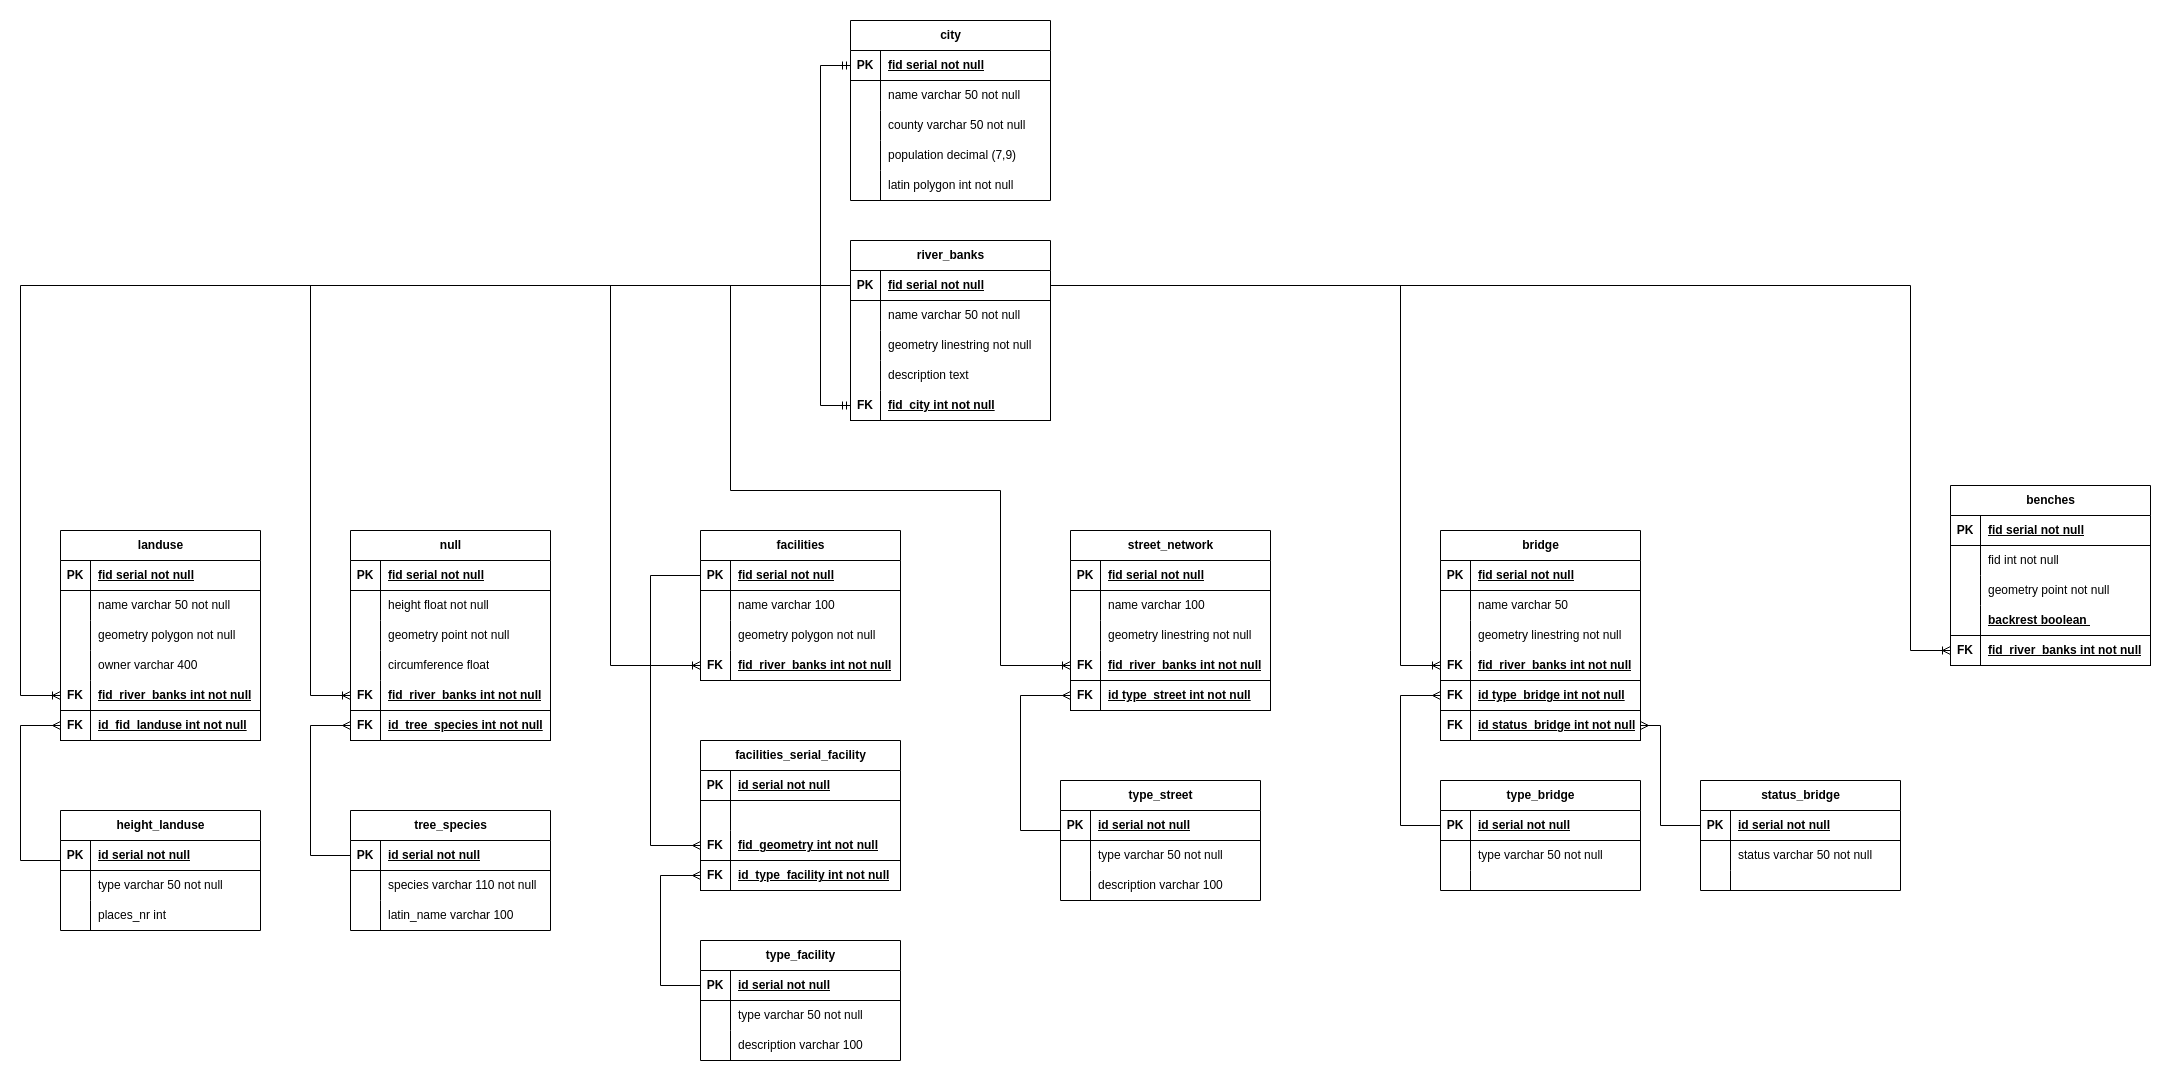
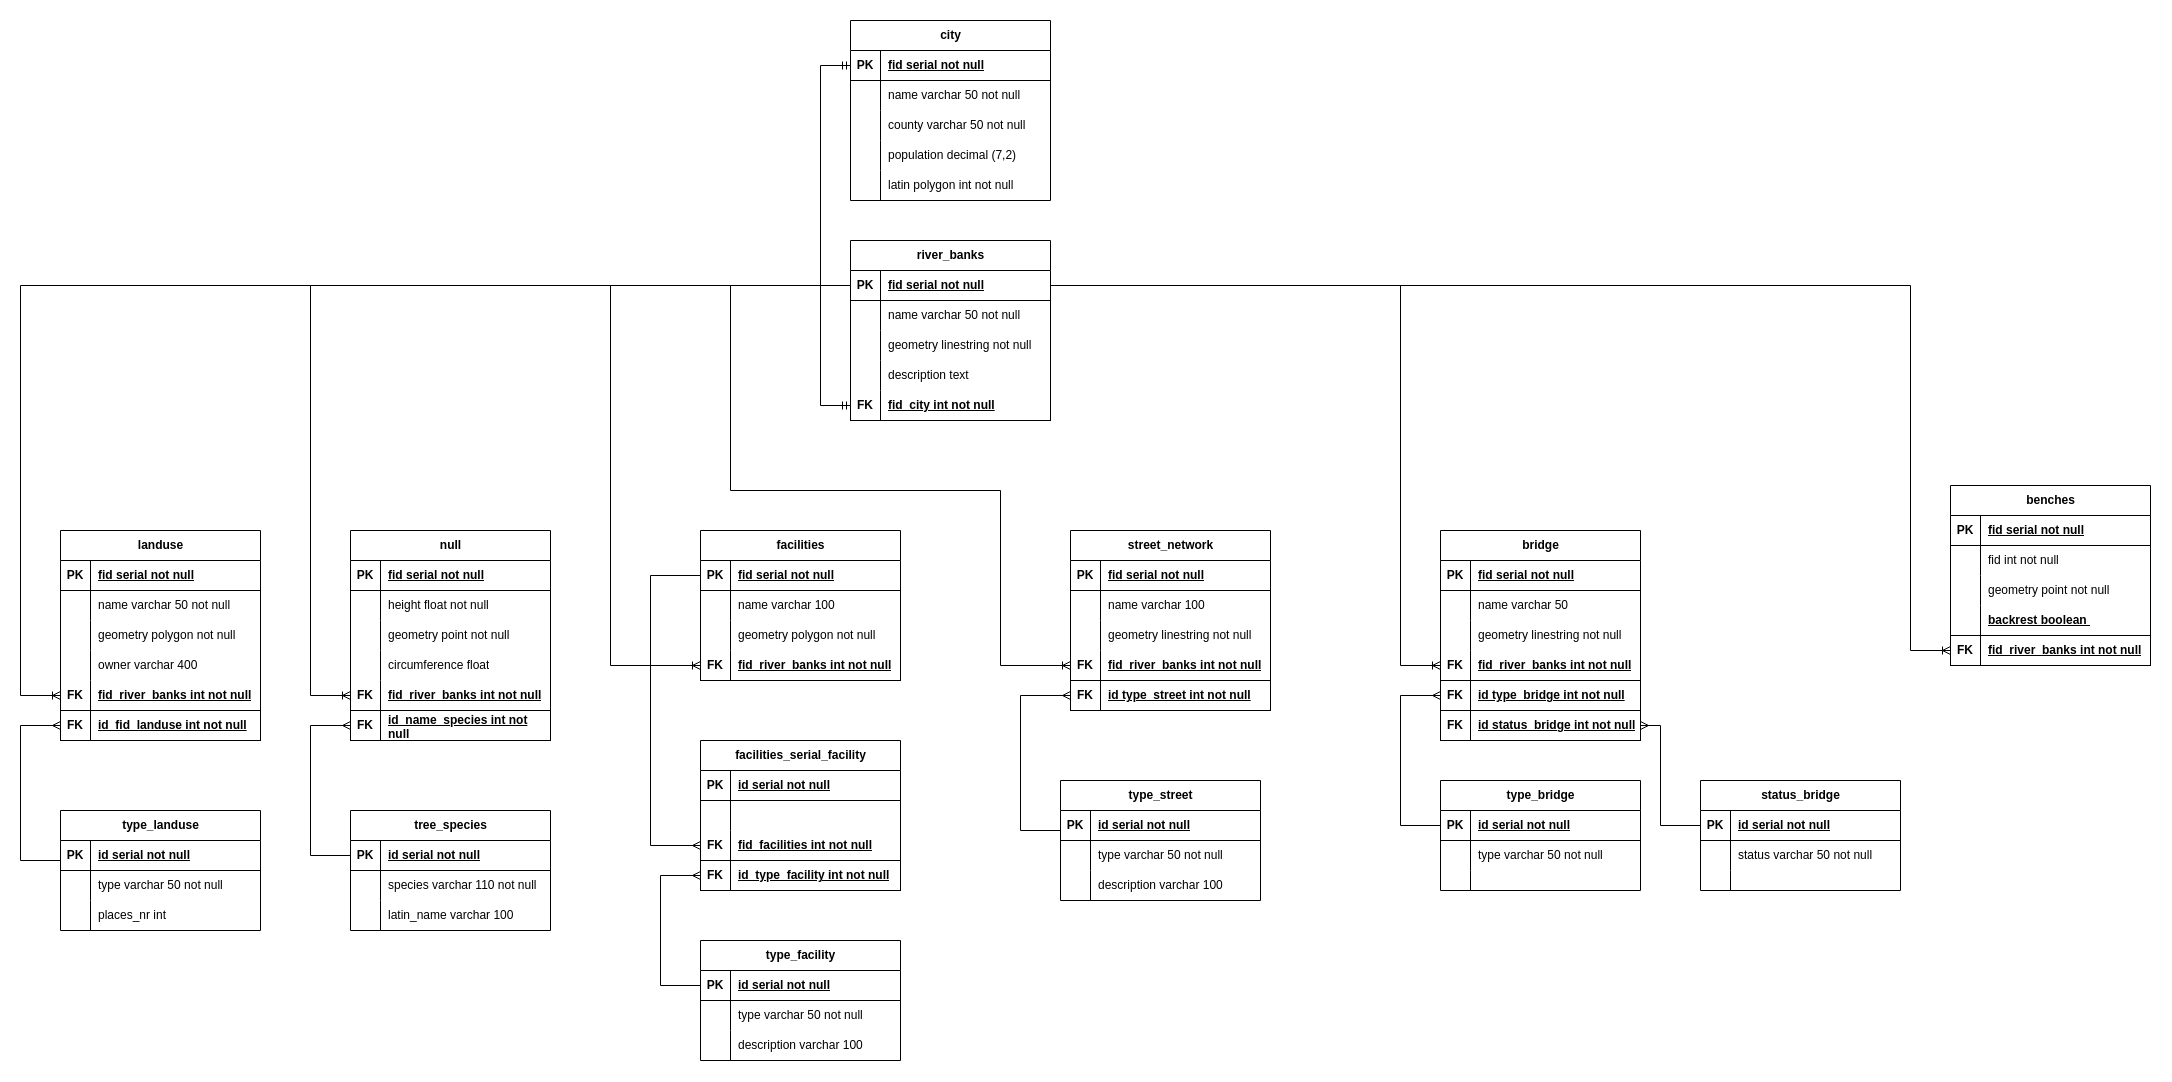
- <mxCell id="14" value="population decimal (7,9)&amp;nbsp;" style="shape=partialRectangle;connectable=0;fillColor=none;top=0;left=0;bottom=0;right=0;align=left;spacingLeft=6;overflow=hidden;whiteSpace=wrap;html=1;" parent="12" vertex="1"><mxGeometry x="30" width="170" height="30" as="geometry"><mxRectangle width="170" height="30" as="alternateBounds" /></mxGeometry></mxCell>
+ <mxCell id="14" value="population decimal (7,2)&amp;nbsp;" style="shape=partialRectangle;connectable=0;fillColor=none;top=0;left=0;bottom=0;right=0;align=left;spacingLeft=6;overflow=hidden;whiteSpace=wrap;html=1;" parent="12" vertex="1"><mxGeometry x="30" width="170" height="30" as="geometry"><mxRectangle width="170" height="30" as="alternateBounds" /></mxGeometry></mxCell>
- <mxCell id="84" value="id_tree_species int not null" style="shape=partialRectangle;connectable=0;fillColor=none;top=0;left=0;bottom=0;right=0;align=left;spacingLeft=6;fontStyle=5;overflow=hidden;whiteSpace=wrap;html=1;" parent="82" vertex="1"><mxGeometry x="30" width="170" height="30" as="geometry"><mxRectangle width="170" height="30" as="alternateBounds" /></mxGeometry></mxCell>
+ <mxCell id="84" value="id_name_species int not null" style="shape=partialRectangle;connectable=0;fillColor=none;top=0;left=0;bottom=0;right=0;align=left;spacingLeft=6;fontStyle=5;overflow=hidden;whiteSpace=wrap;html=1;" parent="82" vertex="1"><mxGeometry x="30" width="170" height="30" as="geometry"><mxRectangle width="170" height="30" as="alternateBounds" /></mxGeometry></mxCell>
- <mxCell id="55" value="height_landuse" style="shape=table;startSize=30;container=1;collapsible=1;childLayout=tableLayout;fixedRows=1;rowLines=0;fontStyle=1;align=center;resizeLast=1;html=1;" parent="1" vertex="1"><mxGeometry x="60" y="810" width="200" height="120" as="geometry" /></mxCell>
+ <mxCell id="55" value="type_landuse" style="shape=table;startSize=30;container=1;collapsible=1;childLayout=tableLayout;fixedRows=1;rowLines=0;fontStyle=1;align=center;resizeLast=1;html=1;" parent="1" vertex="1"><mxGeometry x="60" y="810" width="200" height="120" as="geometry" /></mxCell>
- <mxCell id="216" value="fid_geometry int not null" style="shape=partialRectangle;connectable=0;fillColor=none;top=0;left=0;bottom=0;right=0;align=left;spacingLeft=6;fontStyle=5;overflow=hidden;whiteSpace=wrap;html=1;" parent="214" vertex="1"><mxGeometry x="30" width="170" height="30" as="geometry"><mxRectangle width="170" height="30" as="alternateBounds" /></mxGeometry></mxCell>
+ <mxCell id="216" value="fid_facilities int not null" style="shape=partialRectangle;connectable=0;fillColor=none;top=0;left=0;bottom=0;right=0;align=left;spacingLeft=6;fontStyle=5;overflow=hidden;whiteSpace=wrap;html=1;" parent="214" vertex="1"><mxGeometry x="30" width="170" height="30" as="geometry"><mxRectangle width="170" height="30" as="alternateBounds" /></mxGeometry></mxCell>
